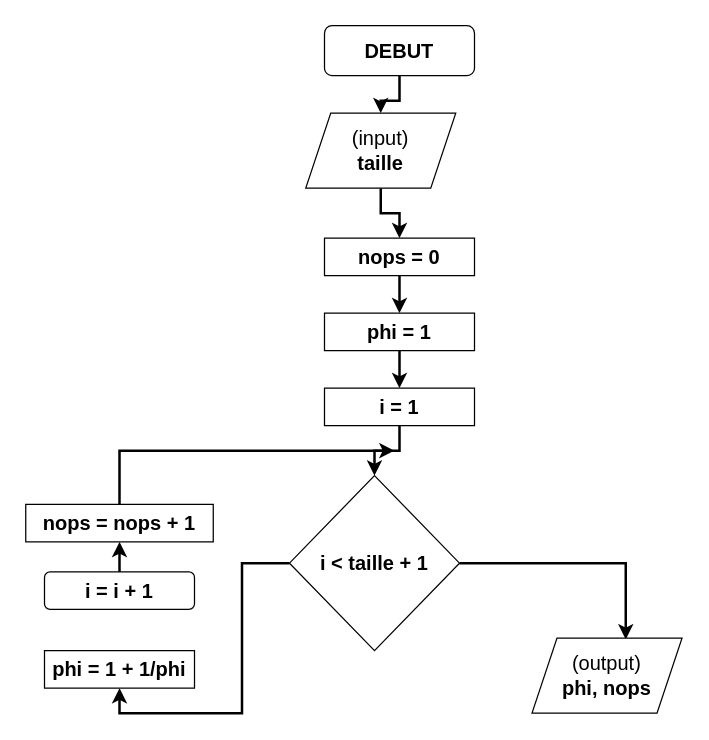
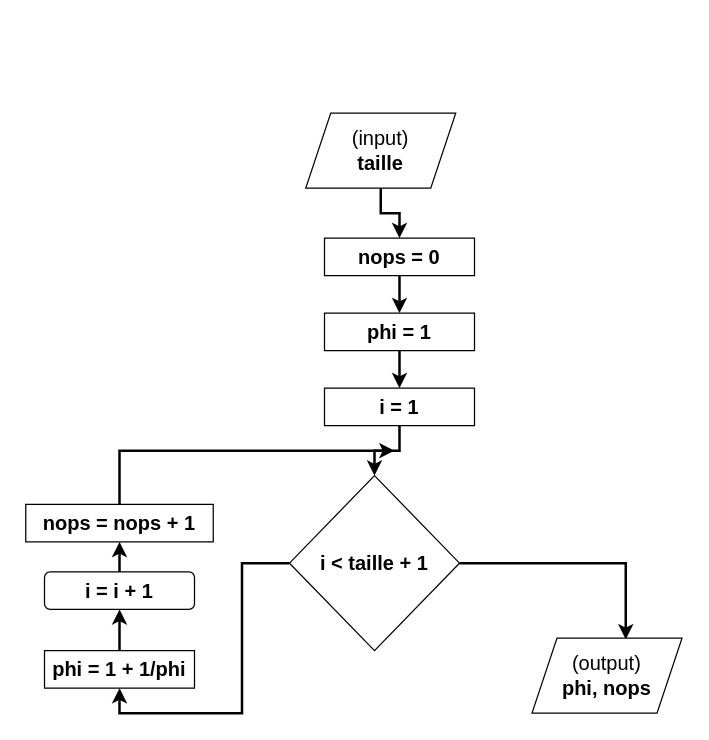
- <mxCell id="3" value="&lt;font style=&quot;font-size: 16px;&quot;&gt;&lt;b&gt;DEBUT&lt;/b&gt;&lt;/font&gt;" style="rounded=1;whiteSpace=wrap;html=1;" vertex="1" parent="1"><mxGeometry x="259" y="20" width="120" height="40" as="geometry" /></mxCell>
- <mxCell id="2" style="edgeStyle=orthogonalEdgeStyle;rounded=0;orthogonalLoop=1;jettySize=auto;html=1;exitX=0.5;exitY=1;exitDx=0;exitDy=0;fontSize=16;strokeWidth=2;" edge="1" parent="1" source="3" target="5"><mxGeometry relative="1" as="geometry" /></mxCell>
+ <mxCell id="15" style="edgeStyle=orthogonalEdgeStyle;rounded=0;orthogonalLoop=1;jettySize=auto;html=1;exitX=0.5;exitY=0;exitDx=0;exitDy=0;entryX=0.5;entryY=1;entryDx=0;entryDy=0;strokeWidth=2;fontSize=16;" edge="1" parent="1" source="16" target="18"><mxGeometry relative="1" as="geometry" /></mxCell>
